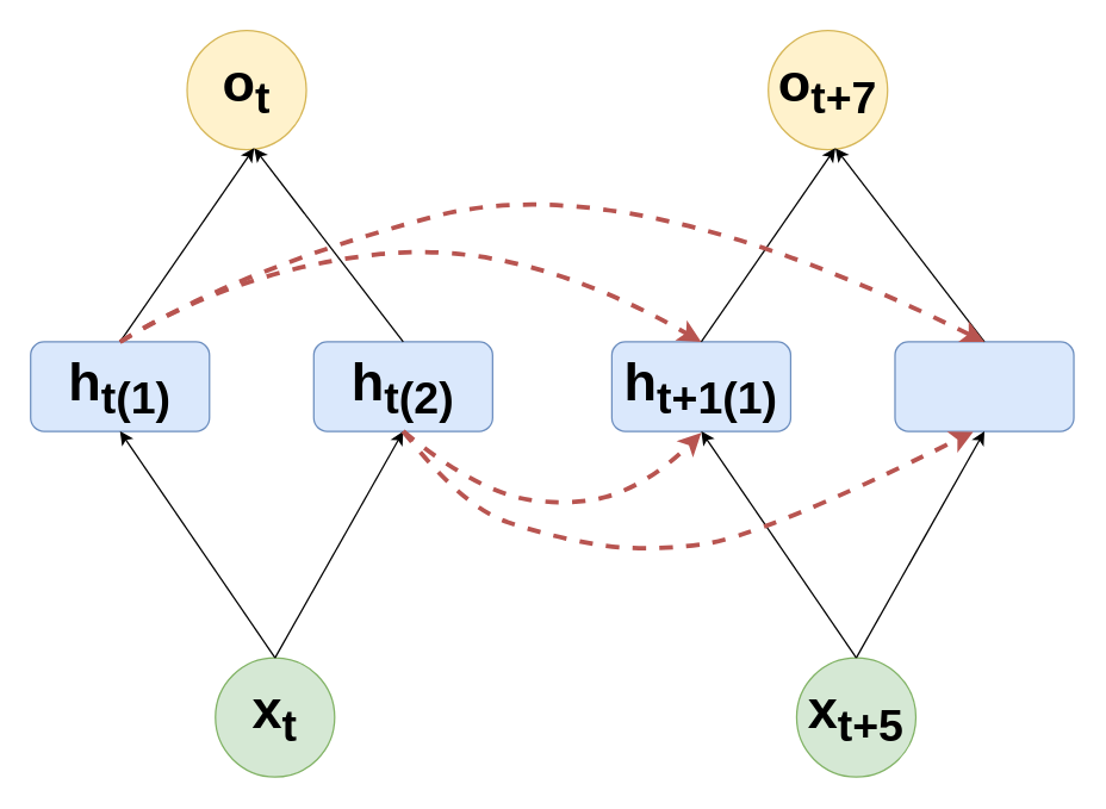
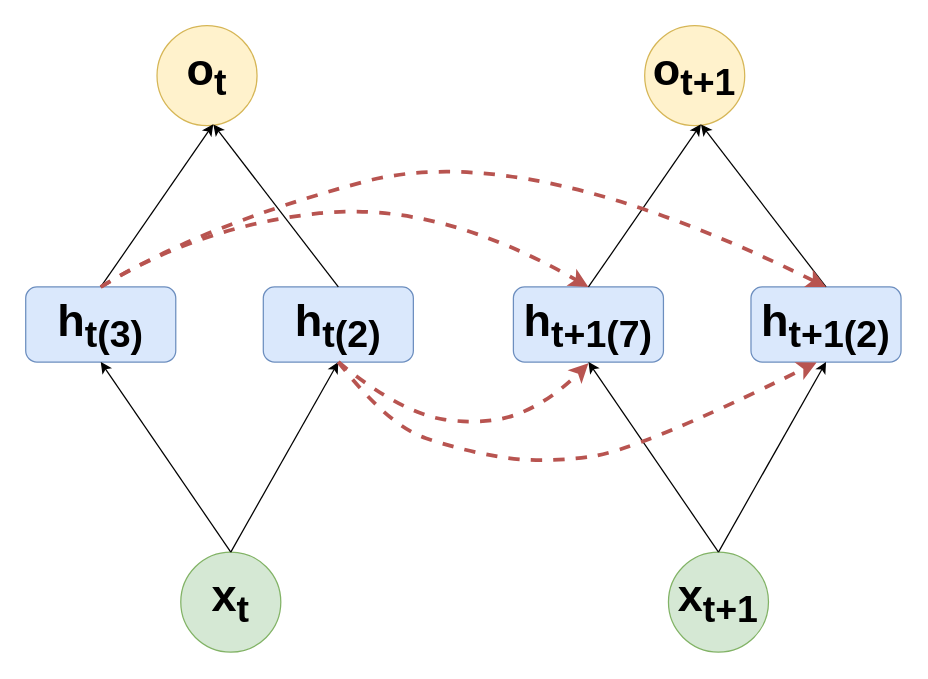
- <mxCell id="18" value="&lt;font style=&quot;font-size: 36px;&quot;&gt;o&lt;sub&gt;t+7&lt;/sub&gt;&lt;br style=&quot;font-size: 36px;&quot;&gt;&lt;/font&gt;" style="text;html=1;strokeColor=none;fillColor=none;align=center;verticalAlign=middle;whiteSpace=wrap;rounded=0;fontSize=36;fontStyle=1" vertex="1" parent="1"><mxGeometry x="510" y="39" width="90" height="40" as="geometry" /></mxCell>
+ <mxCell id="18" value="&lt;font style=&quot;font-size: 36px;&quot;&gt;o&lt;sub&gt;t+1&lt;/sub&gt;&lt;br style=&quot;font-size: 36px;&quot;&gt;&lt;/font&gt;" style="text;html=1;strokeColor=none;fillColor=none;align=center;verticalAlign=middle;whiteSpace=wrap;rounded=0;fontSize=36;fontStyle=1" vertex="1" parent="1"><mxGeometry x="510" y="39" width="90" height="40" as="geometry" /></mxCell>
- <mxCell id="9" value="&lt;font style=&quot;font-size: 36px;&quot;&gt;&lt;span style=&quot;font-size: 36px;&quot;&gt;h&lt;sub&gt;t(1)&lt;/sub&gt;&lt;/span&gt;&lt;br style=&quot;font-size: 36px;&quot;&gt;&lt;/font&gt;" style="text;html=1;strokeColor=none;fillColor=none;align=center;verticalAlign=middle;whiteSpace=wrap;rounded=0;fontSize=36;fontStyle=1" vertex="1" parent="1"><mxGeometry x="35" y="240" width="90" height="40" as="geometry" /></mxCell>
+ <mxCell id="9" value="&lt;font style=&quot;font-size: 36px;&quot;&gt;&lt;span style=&quot;font-size: 36px;&quot;&gt;h&lt;sub&gt;t(3)&lt;/sub&gt;&lt;/span&gt;&lt;br style=&quot;font-size: 36px;&quot;&gt;&lt;/font&gt;" style="text;html=1;strokeColor=none;fillColor=none;align=center;verticalAlign=middle;whiteSpace=wrap;rounded=0;fontSize=36;fontStyle=1" vertex="1" parent="1"><mxGeometry x="35" y="240" width="90" height="40" as="geometry" /></mxCell>
- <mxCell id="21" value="&lt;font style=&quot;font-size: 36px;&quot;&gt;&lt;span style=&quot;font-size: 36px;&quot;&gt;h&lt;sub&gt;t+1(1)&lt;/sub&gt;&lt;/span&gt;&lt;br style=&quot;font-size: 36px;&quot;&gt;&lt;/font&gt;" style="text;html=1;strokeColor=none;fillColor=none;align=center;verticalAlign=middle;whiteSpace=wrap;rounded=0;fontSize=36;fontStyle=1" vertex="1" parent="1"><mxGeometry x="425" y="240" width="90" height="40" as="geometry" /></mxCell>
+ <mxCell id="21" value="&lt;font style=&quot;font-size: 36px;&quot;&gt;&lt;span style=&quot;font-size: 36px;&quot;&gt;h&lt;sub&gt;t+1(7)&lt;/sub&gt;&lt;/span&gt;&lt;br style=&quot;font-size: 36px;&quot;&gt;&lt;/font&gt;" style="text;html=1;strokeColor=none;fillColor=none;align=center;verticalAlign=middle;whiteSpace=wrap;rounded=0;fontSize=36;fontStyle=1" vertex="1" parent="1"><mxGeometry x="425" y="240" width="90" height="40" as="geometry" /></mxCell>
+ <mxCell id="19" value="&lt;font style=&quot;font-size: 36px;&quot;&gt;&lt;span style=&quot;font-size: 36px;&quot;&gt;h&lt;sub&gt;t+1(2)&lt;/sub&gt;&lt;/span&gt;&lt;br style=&quot;font-size: 36px;&quot;&gt;&lt;/font&gt;" style="text;html=1;strokeColor=none;fillColor=none;align=center;verticalAlign=middle;whiteSpace=wrap;rounded=0;fontSize=36;fontStyle=1" vertex="1" parent="1"><mxGeometry x="615" y="240" width="90" height="40" as="geometry" /></mxCell>
- <mxCell id="15" value="&lt;font style=&quot;font-size: 36px;&quot;&gt;x&lt;sub&gt;t+5&lt;/sub&gt;&lt;br style=&quot;font-size: 36px;&quot;&gt;&lt;/font&gt;" style="text;html=1;strokeColor=none;fillColor=none;align=center;verticalAlign=middle;whiteSpace=wrap;rounded=0;fontSize=36;fontStyle=1" vertex="1" parent="1"><mxGeometry x="529" y="460" width="90" height="40" as="geometry" /></mxCell>
+ <mxCell id="15" value="&lt;font style=&quot;font-size: 36px;&quot;&gt;x&lt;sub&gt;t+1&lt;/sub&gt;&lt;br style=&quot;font-size: 36px;&quot;&gt;&lt;/font&gt;" style="text;html=1;strokeColor=none;fillColor=none;align=center;verticalAlign=middle;whiteSpace=wrap;rounded=0;fontSize=36;fontStyle=1" vertex="1" parent="1"><mxGeometry x="529" y="460" width="90" height="40" as="geometry" /></mxCell>
